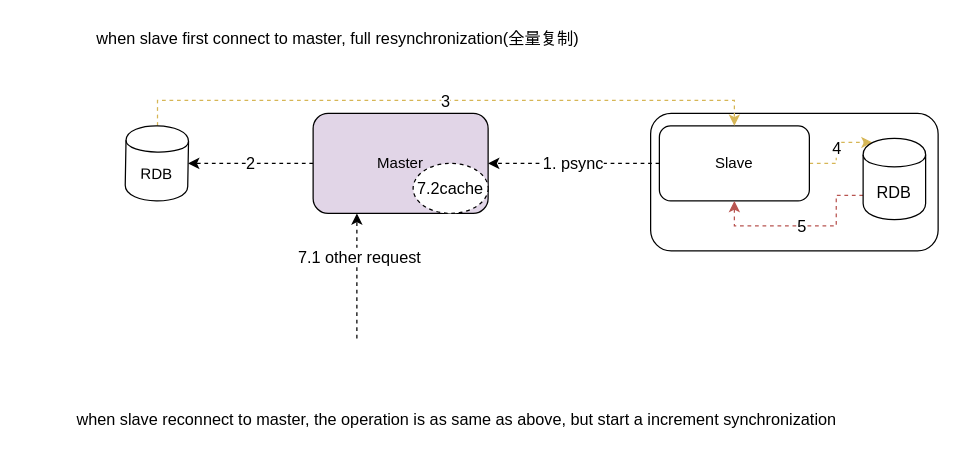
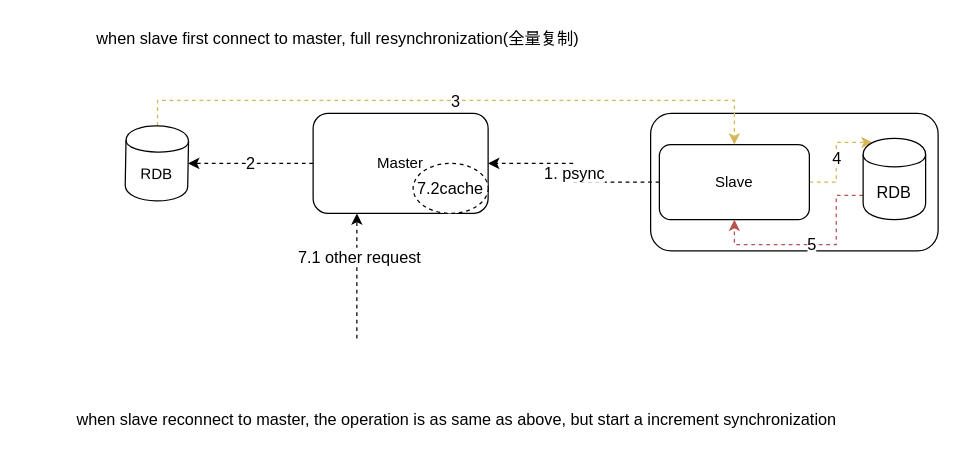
- <mxCell id="7" value="Master" style="rounded=1;whiteSpace=wrap;html=1;fillColor=#e1d5e7;" vertex="1" parent="1"><mxGeometry x="250" y="90" width="140" height="80" as="geometry" /></mxCell>
+ <mxCell id="7" value="Master" style="rounded=1;whiteSpace=wrap;html=1;" vertex="1" parent="1"><mxGeometry x="250" y="90" width="140" height="80" as="geometry" /></mxCell>
- <mxCell id="5" value="Slave" style="rounded=1;whiteSpace=wrap;html=1;" vertex="1" parent="1"><mxGeometry x="527" y="100" width="120" height="60" as="geometry" /></mxCell>
+ <mxCell id="5" value="Slave" style="rounded=1;whiteSpace=wrap;html=1;" vertex="1" parent="1"><mxGeometry x="527" y="115" width="120" height="60" as="geometry" /></mxCell>
